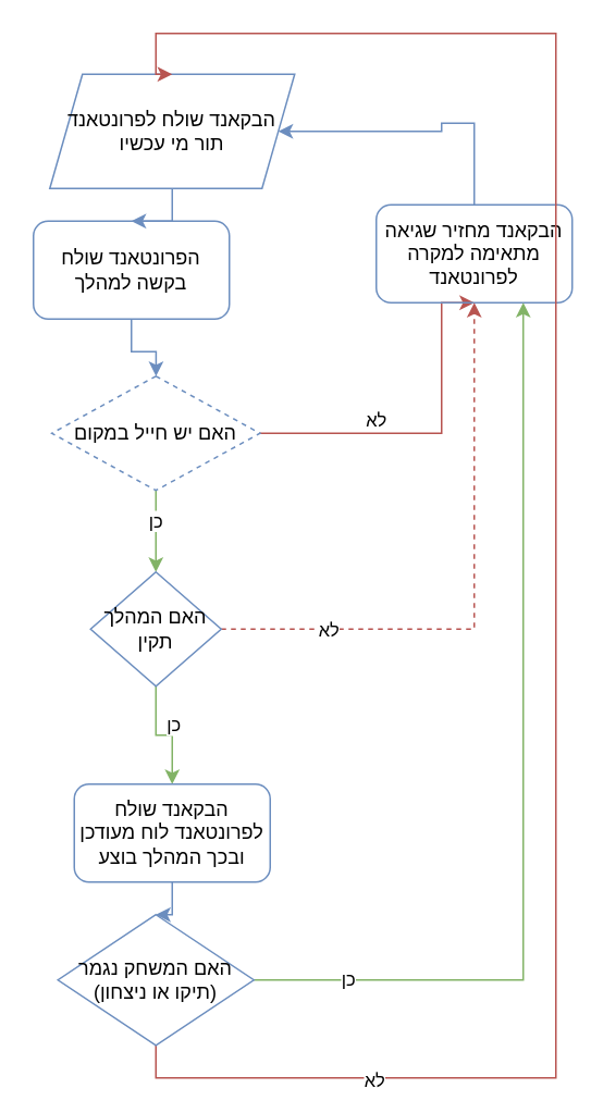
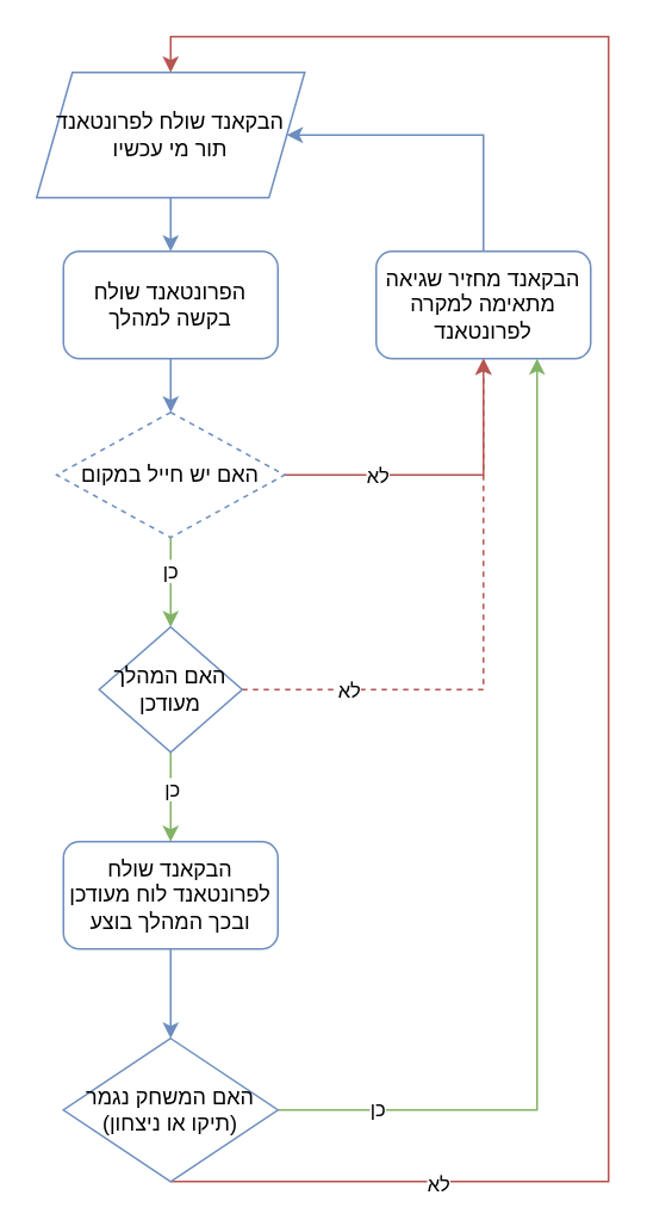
- <mxCell id="3" value="הבקאנד שולח לפרונטאנד &lt;br&gt;תור מי עכשיו" style="shape=parallelogram;perimeter=parallelogramPerimeter;whiteSpace=wrap;html=1;fixedSize=1;fillColor=none;strokeColor=#6c8ebf;" vertex="1" parent="1"><mxGeometry x="30" y="45" width="150" height="70" as="geometry" /></mxCell>
+ <mxCell id="3" value="הבקאנד שולח לפרונטאנד &lt;br&gt;תור מי עכשיו" style="shape=parallelogram;perimeter=parallelogramPerimeter;whiteSpace=wrap;html=1;fixedSize=1;fillColor=none;strokeColor=#6c8ebf;" vertex="1" parent="1"><mxGeometry x="20" y="40" width="150" height="70" as="geometry" /></mxCell>
- <mxCell id="12" value="הבקאנד מחזיר שגיאה מתאימה למקרה לפרונטאנד" style="rounded=1;whiteSpace=wrap;html=1;fillColor=none;strokeColor=#6c8ebf;" vertex="1" parent="1"><mxGeometry x="230" y="125" width="120" height="60" as="geometry" /></mxCell>
+ <mxCell id="12" value="הבקאנד מחזיר שגיאה מתאימה למקרה לפרונטאנד" style="rounded=1;whiteSpace=wrap;html=1;fillColor=none;strokeColor=#6c8ebf;" vertex="1" parent="1"><mxGeometry x="210" y="140" width="120" height="60" as="geometry" /></mxCell>
- <mxCell id="5" value="הפרונטאנד שולח בקשה למהלך" style="rounded=1;whiteSpace=wrap;html=1;fillColor=none;strokeColor=#6c8ebf;" vertex="1" parent="1"><mxGeometry x="20" y="135" width="120" height="60" as="geometry" /></mxCell>
+ <mxCell id="5" value="הפרונטאנד שולח בקשה למהלך" style="rounded=1;whiteSpace=wrap;html=1;fillColor=none;strokeColor=#6c8ebf;" vertex="1" parent="1"><mxGeometry x="35" y="140" width="120" height="60" as="geometry" /></mxCell>
- <mxCell id="17" value="האם המהלך תקין" style="rhombus;whiteSpace=wrap;html=1;fillColor=none;strokeColor=#6c8ebf;" vertex="1" parent="1"><mxGeometry x="55" y="350" width="80" height="70" as="geometry" /></mxCell>
+ <mxCell id="17" value="האם המהלך מעודכן" style="rhombus;whiteSpace=wrap;html=1;fillColor=none;strokeColor=#6c8ebf;" vertex="1" parent="1"><mxGeometry x="55" y="350" width="80" height="70" as="geometry" /></mxCell>
- <mxCell id="19" value="הבקאנד שולח לפרונטאנד לוח מעודכן ובכך המהלך בוצע" style="rounded=1;whiteSpace=wrap;html=1;fillColor=none;strokeColor=#6c8ebf;" vertex="1" parent="1"><mxGeometry x="45" y="480" width="120" height="60" as="geometry" /></mxCell>
+ <mxCell id="19" value="הבקאנד שולח לפרונטאנד לוח מעודכן ובכך המהלך בוצע" style="rounded=1;whiteSpace=wrap;html=1;fillColor=none;strokeColor=#6c8ebf;" vertex="1" parent="1"><mxGeometry x="35" y="470" width="120" height="60" as="geometry" /></mxCell>
- <mxCell id="24" value="האם המשחק נגמר&lt;br&gt;(תיקו או ניצחון)" style="rhombus;whiteSpace=wrap;html=1;fillColor=none;strokeColor=#6c8ebf;" vertex="1" parent="1"><mxGeometry x="35" y="560" width="120" height="80" as="geometry" /></mxCell>
+ <mxCell id="24" value="האם המשחק נגמר&lt;br&gt;(תיקו או ניצחון)" style="rhombus;whiteSpace=wrap;html=1;fillColor=none;strokeColor=#6c8ebf;" vertex="1" parent="1"><mxGeometry x="35" y="580" width="120" height="80" as="geometry" /></mxCell>
